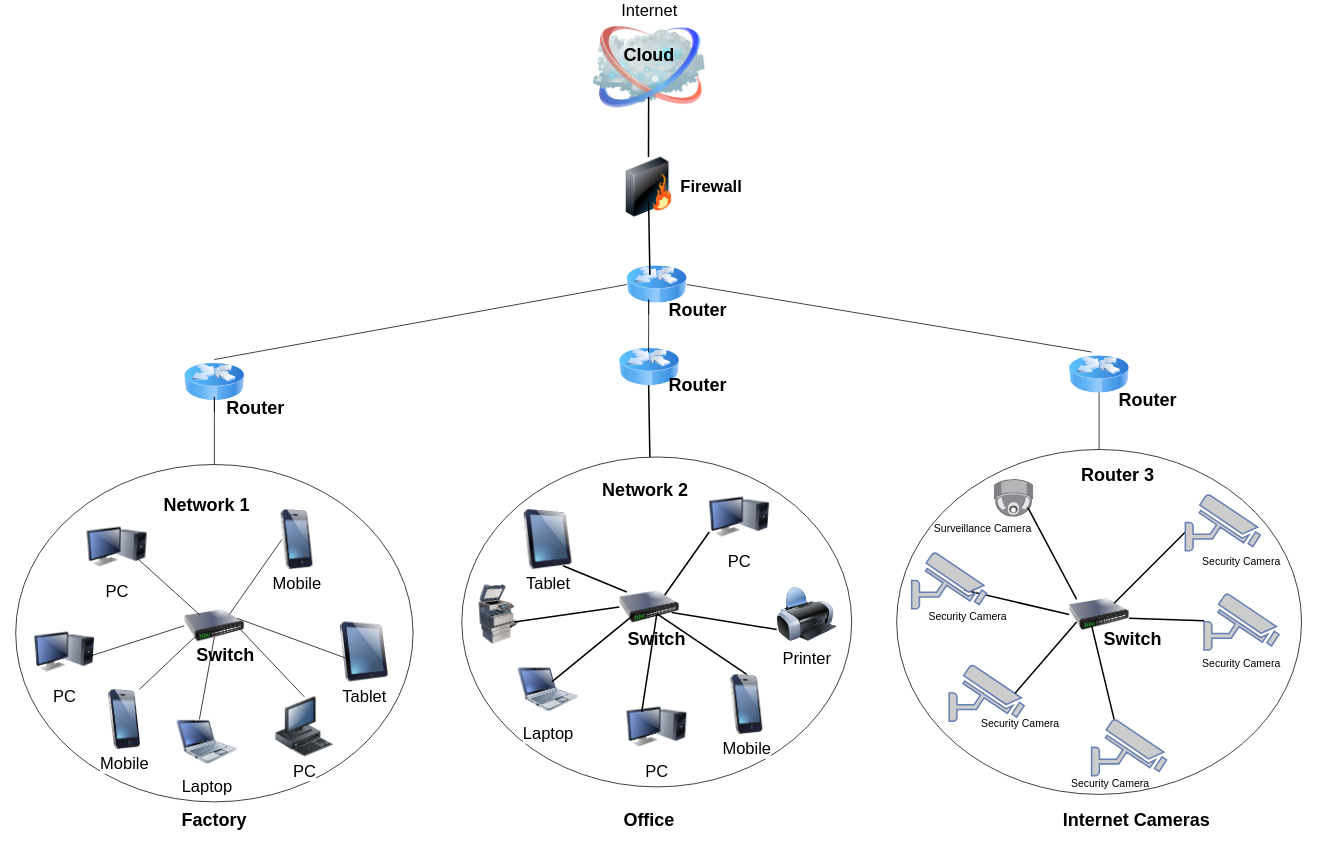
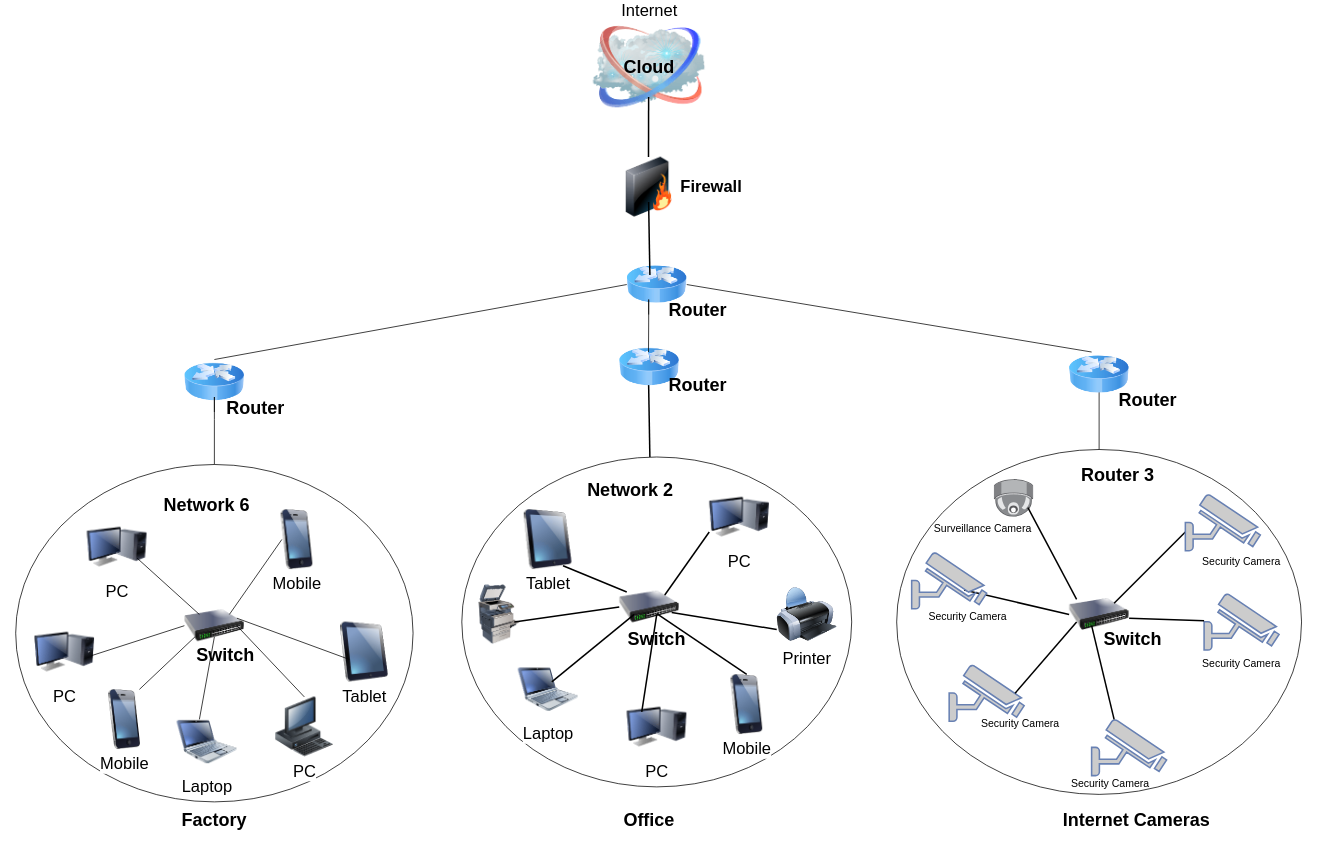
- <mxCell id="66" value="&lt;b&gt;&lt;font style=&quot;font-size: 24px;&quot;&gt;Cloud&lt;/font&gt;&lt;/b&gt;" style="text;html=1;strokeColor=none;fillColor=none;align=center;verticalAlign=middle;whiteSpace=wrap;rounded=0;" vertex="1" parent="1"><mxGeometry x="800" y="50" width="130" height="30" as="geometry" /></mxCell>
+ <mxCell id="66" value="&lt;b&gt;&lt;font style=&quot;font-size: 24px;&quot;&gt;Cloud&lt;/font&gt;&lt;/b&gt;" style="text;html=1;strokeColor=none;fillColor=none;align=center;verticalAlign=middle;whiteSpace=wrap;rounded=0;" vertex="1" parent="1"><mxGeometry x="800" y="65" width="130" height="30" as="geometry" /></mxCell>
- <mxCell id="23" value="&lt;b&gt;&lt;font style=&quot;font-size: 24px;&quot;&gt;Network 2&lt;/font&gt;&lt;/b&gt;" style="text;html=1;strokeColor=none;fillColor=none;align=center;verticalAlign=middle;whiteSpace=wrap;rounded=0;" vertex="1" parent="1"><mxGeometry x="795" y="630" width="130" height="30" as="geometry" /></mxCell>
+ <mxCell id="23" value="&lt;b&gt;&lt;font style=&quot;font-size: 24px;&quot;&gt;Network 2&lt;/font&gt;&lt;/b&gt;" style="text;html=1;strokeColor=none;fillColor=none;align=center;verticalAlign=middle;whiteSpace=wrap;rounded=0;" vertex="1" parent="1"><mxGeometry x="775" y="630" width="130" height="30" as="geometry" /></mxCell>
- <mxCell id="21" value="&lt;b&gt;&lt;font style=&quot;font-size: 24px;&quot;&gt;Network 1&lt;/font&gt;&lt;/b&gt;" style="text;html=1;strokeColor=none;fillColor=none;align=center;verticalAlign=middle;whiteSpace=wrap;rounded=0;" vertex="1" parent="1"><mxGeometry x="210" y="650" width="130" height="30" as="geometry" /></mxCell>
+ <mxCell id="21" value="&lt;b&gt;&lt;font style=&quot;font-size: 24px;&quot;&gt;Network 6&lt;/font&gt;&lt;/b&gt;" style="text;html=1;strokeColor=none;fillColor=none;align=center;verticalAlign=middle;whiteSpace=wrap;rounded=0;" vertex="1" parent="1"><mxGeometry x="210" y="650" width="130" height="30" as="geometry" /></mxCell>
